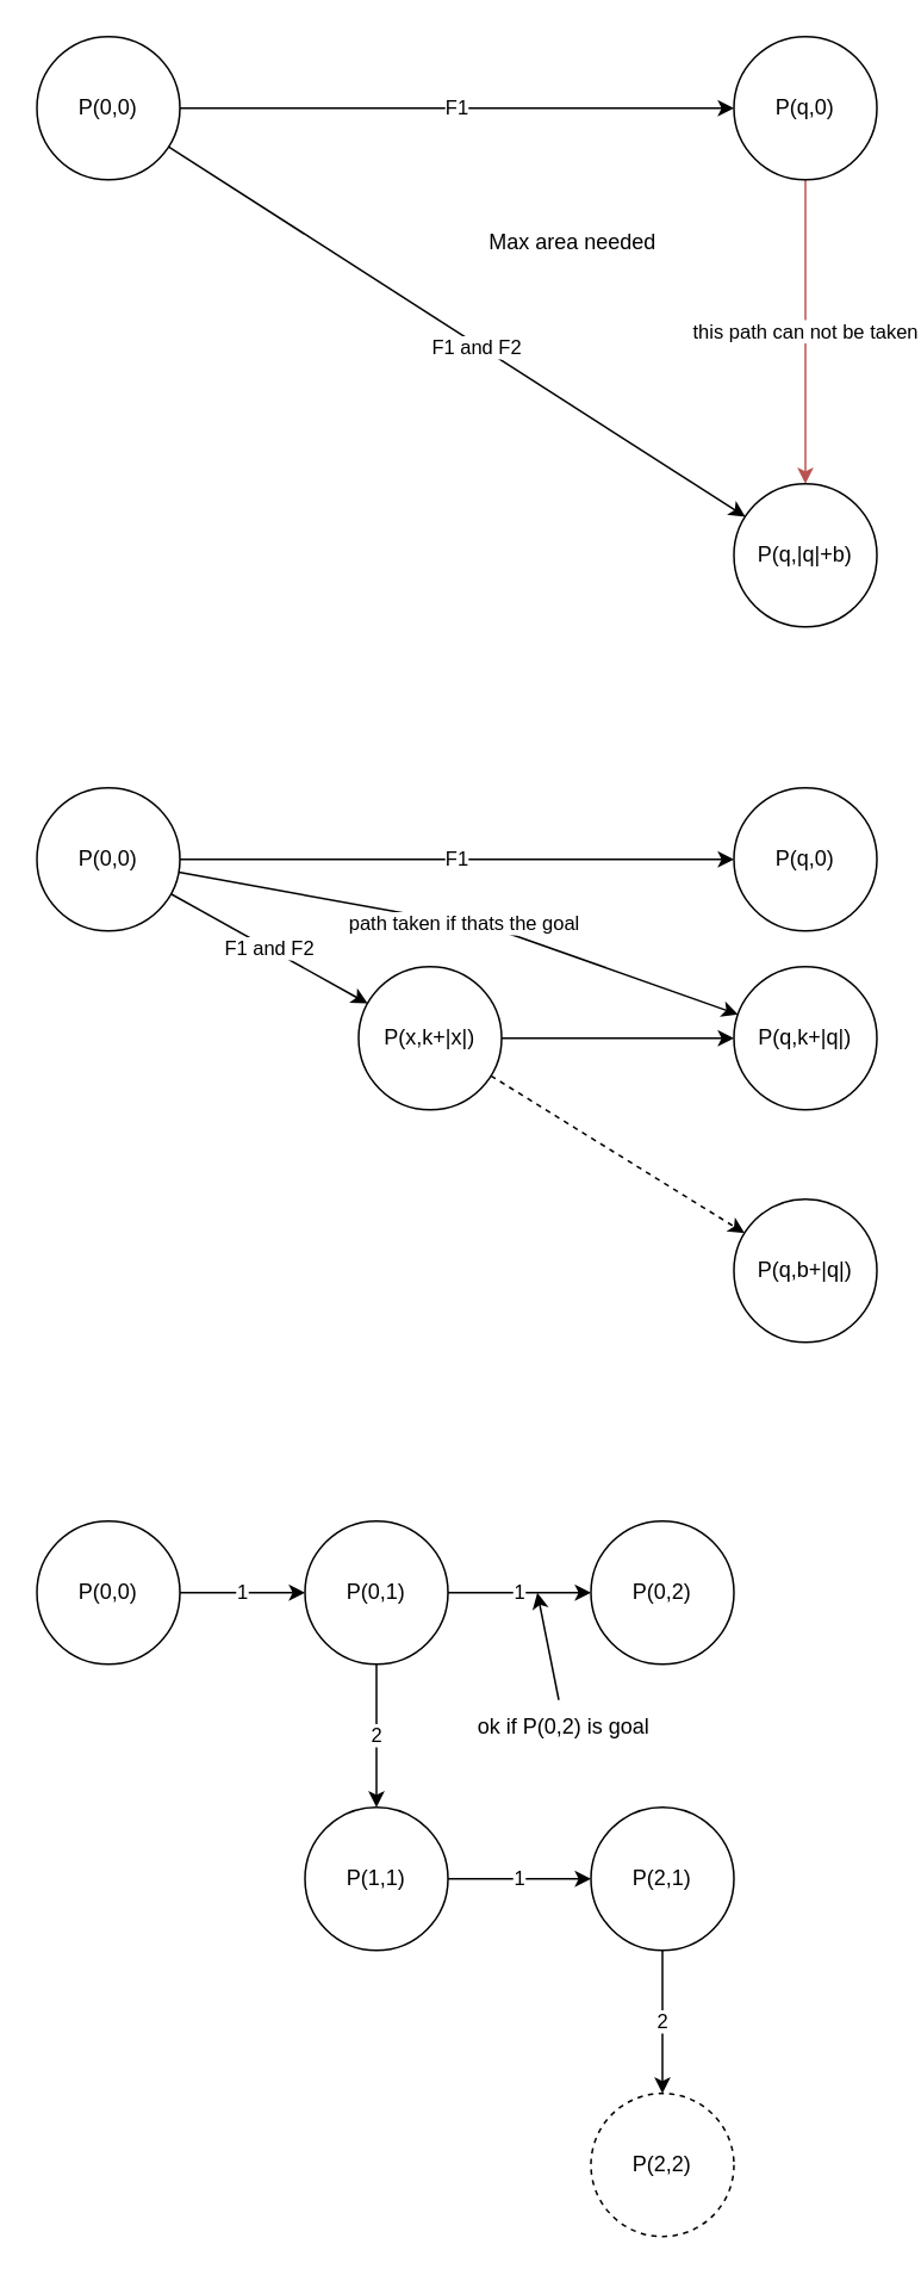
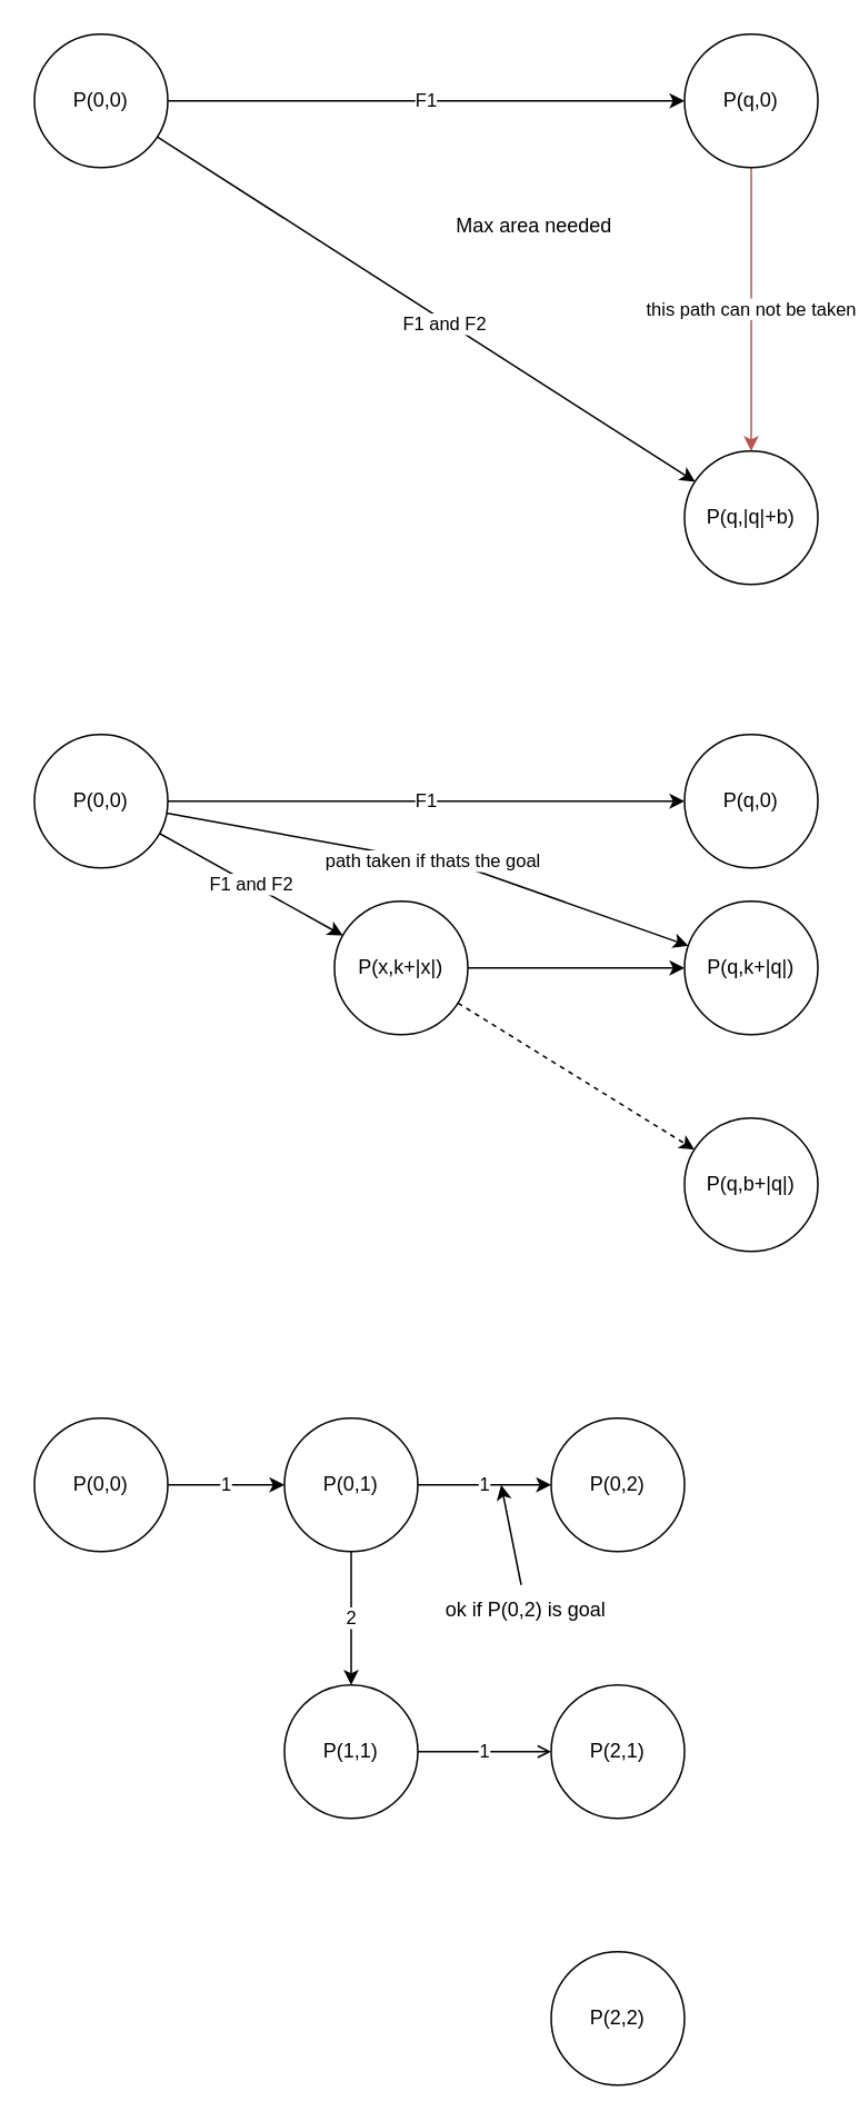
- <mxCell id="25" value="1" style="edgeStyle=none;html=1;" edge="1" parent="1" source="26" target="28"><mxGeometry relative="1" as="geometry" /></mxCell>
+ <mxCell id="25" value="1" style="edgeStyle=none;html=1;endArrow=open;" edge="1" parent="1" source="26" target="28"><mxGeometry relative="1" as="geometry" /></mxCell>
- <mxCell id="27" value="2" style="edgeStyle=none;html=1;" edge="1" parent="1" source="28" target="29"><mxGeometry relative="1" as="geometry" /></mxCell>
- <mxCell id="29" value="P(2,2)" style="ellipse;whiteSpace=wrap;html=1;aspect=fixed;dashed=1;" vertex="1" parent="1"><mxGeometry x="330" y="1170" width="80" height="80" as="geometry" /></mxCell>
+ <mxCell id="29" value="P(2,2)" style="ellipse;whiteSpace=wrap;html=1;aspect=fixed;" vertex="1" parent="1"><mxGeometry x="330" y="1170" width="80" height="80" as="geometry" /></mxCell>
